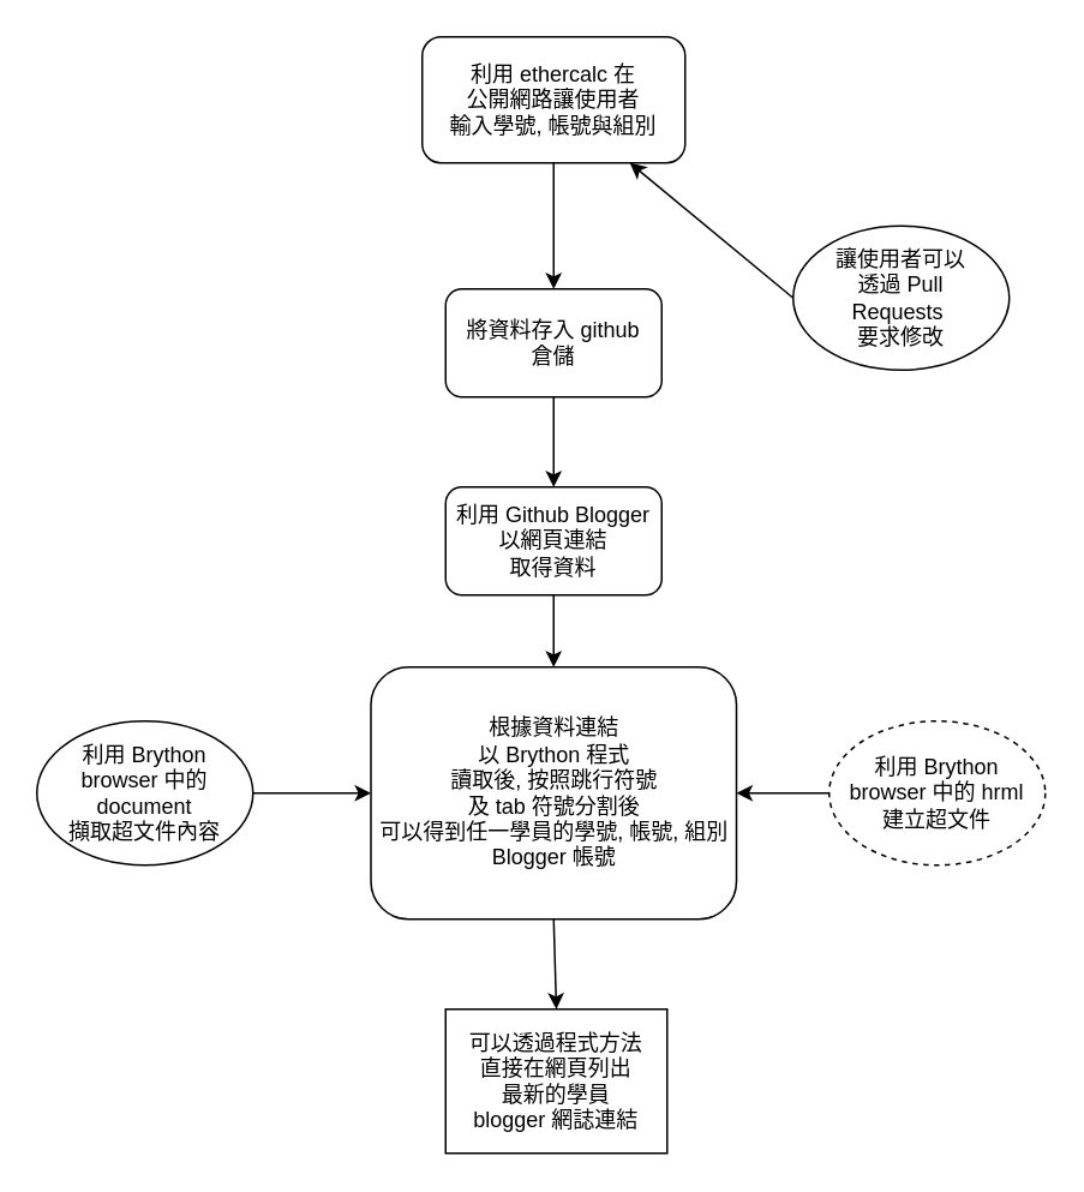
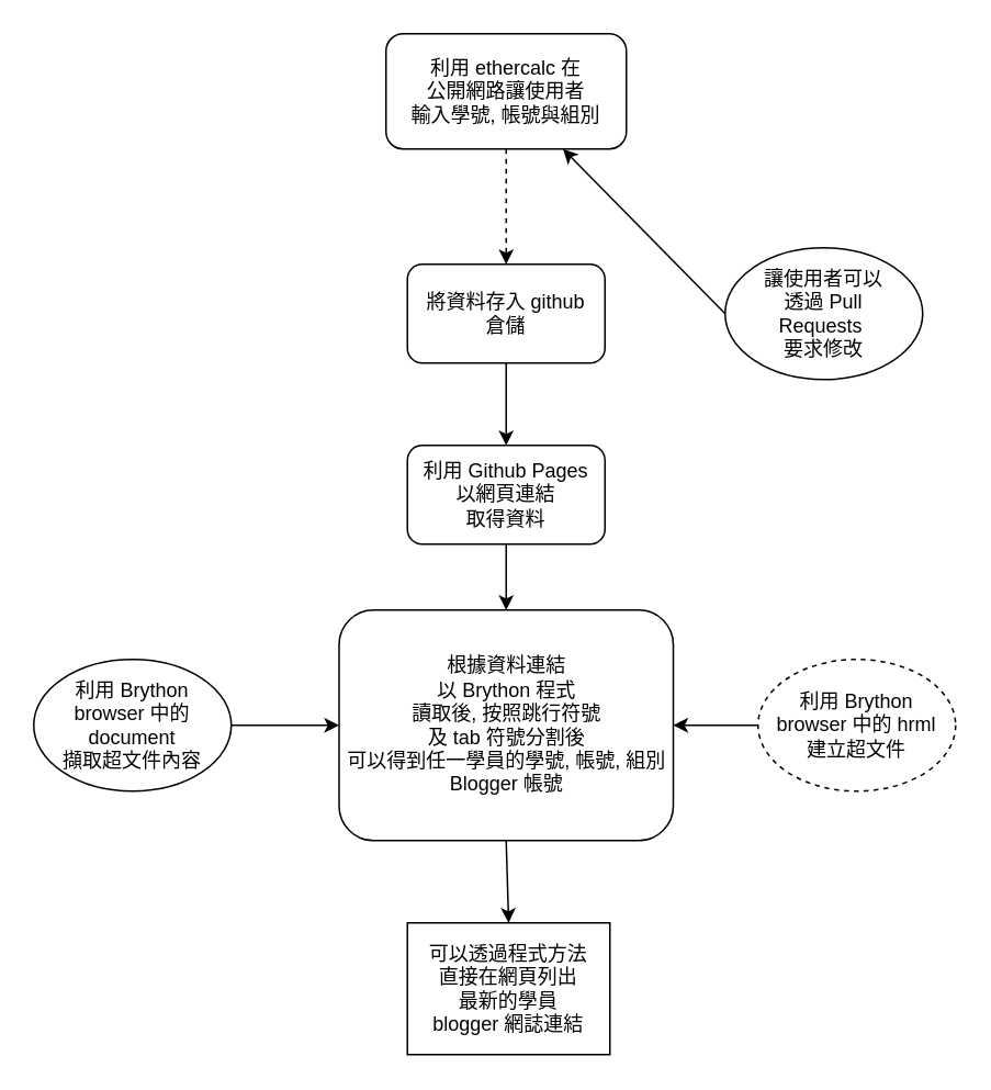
- <mxCell id="4" value="" style="endArrow=classic;html=1;rounded=0;exitX=0.5;exitY=1;exitDx=0;exitDy=0;entryX=0.5;entryY=0;entryDx=0;entryDy=0;" edge="1" parent="1" source="2" target="3"><mxGeometry width="50" height="50" relative="1" as="geometry"><mxPoint x="270" y="380" as="sourcePoint" /><mxPoint x="310" y="170" as="targetPoint" /></mxGeometry></mxCell>
+ <mxCell id="4" value="" style="endArrow=classic;html=1;rounded=0;exitX=0.5;exitY=1;exitDx=0;exitDy=0;entryX=0.5;entryY=0;entryDx=0;entryDy=0;dashed=1;" edge="1" parent="1" source="2" target="3"><mxGeometry width="50" height="50" relative="1" as="geometry"><mxPoint x="270" y="380" as="sourcePoint" /><mxPoint x="310" y="170" as="targetPoint" /></mxGeometry></mxCell>
- <mxCell id="7" value="讓使用者可以&lt;br&gt;透過 Pull&lt;br&gt;Requests&amp;nbsp;&lt;br&gt;要求修改" style="ellipse;whiteSpace=wrap;html=1;" vertex="1" parent="1"><mxGeometry x="440" y="125" width="120" height="80" as="geometry" /></mxCell>
+ <mxCell id="7" value="讓使用者可以&lt;br&gt;透過 Pull&lt;br&gt;Requests&amp;nbsp;&lt;br&gt;要求修改" style="ellipse;whiteSpace=wrap;html=1;" vertex="1" parent="1"><mxGeometry x="440" y="150" width="120" height="80" as="geometry" /></mxCell>
- <mxCell id="5" value="利用 Github Blogger&lt;br&gt;以網頁連結&lt;br&gt;取得資料" style="rounded=1;whiteSpace=wrap;html=1;" vertex="1" parent="1"><mxGeometry x="247" y="270" width="120" height="60" as="geometry" /></mxCell>
+ <mxCell id="5" value="利用 Github Pages&lt;br&gt;以網頁連結&lt;br&gt;取得資料" style="rounded=1;whiteSpace=wrap;html=1;" vertex="1" parent="1"><mxGeometry x="247" y="270" width="120" height="60" as="geometry" /></mxCell>
